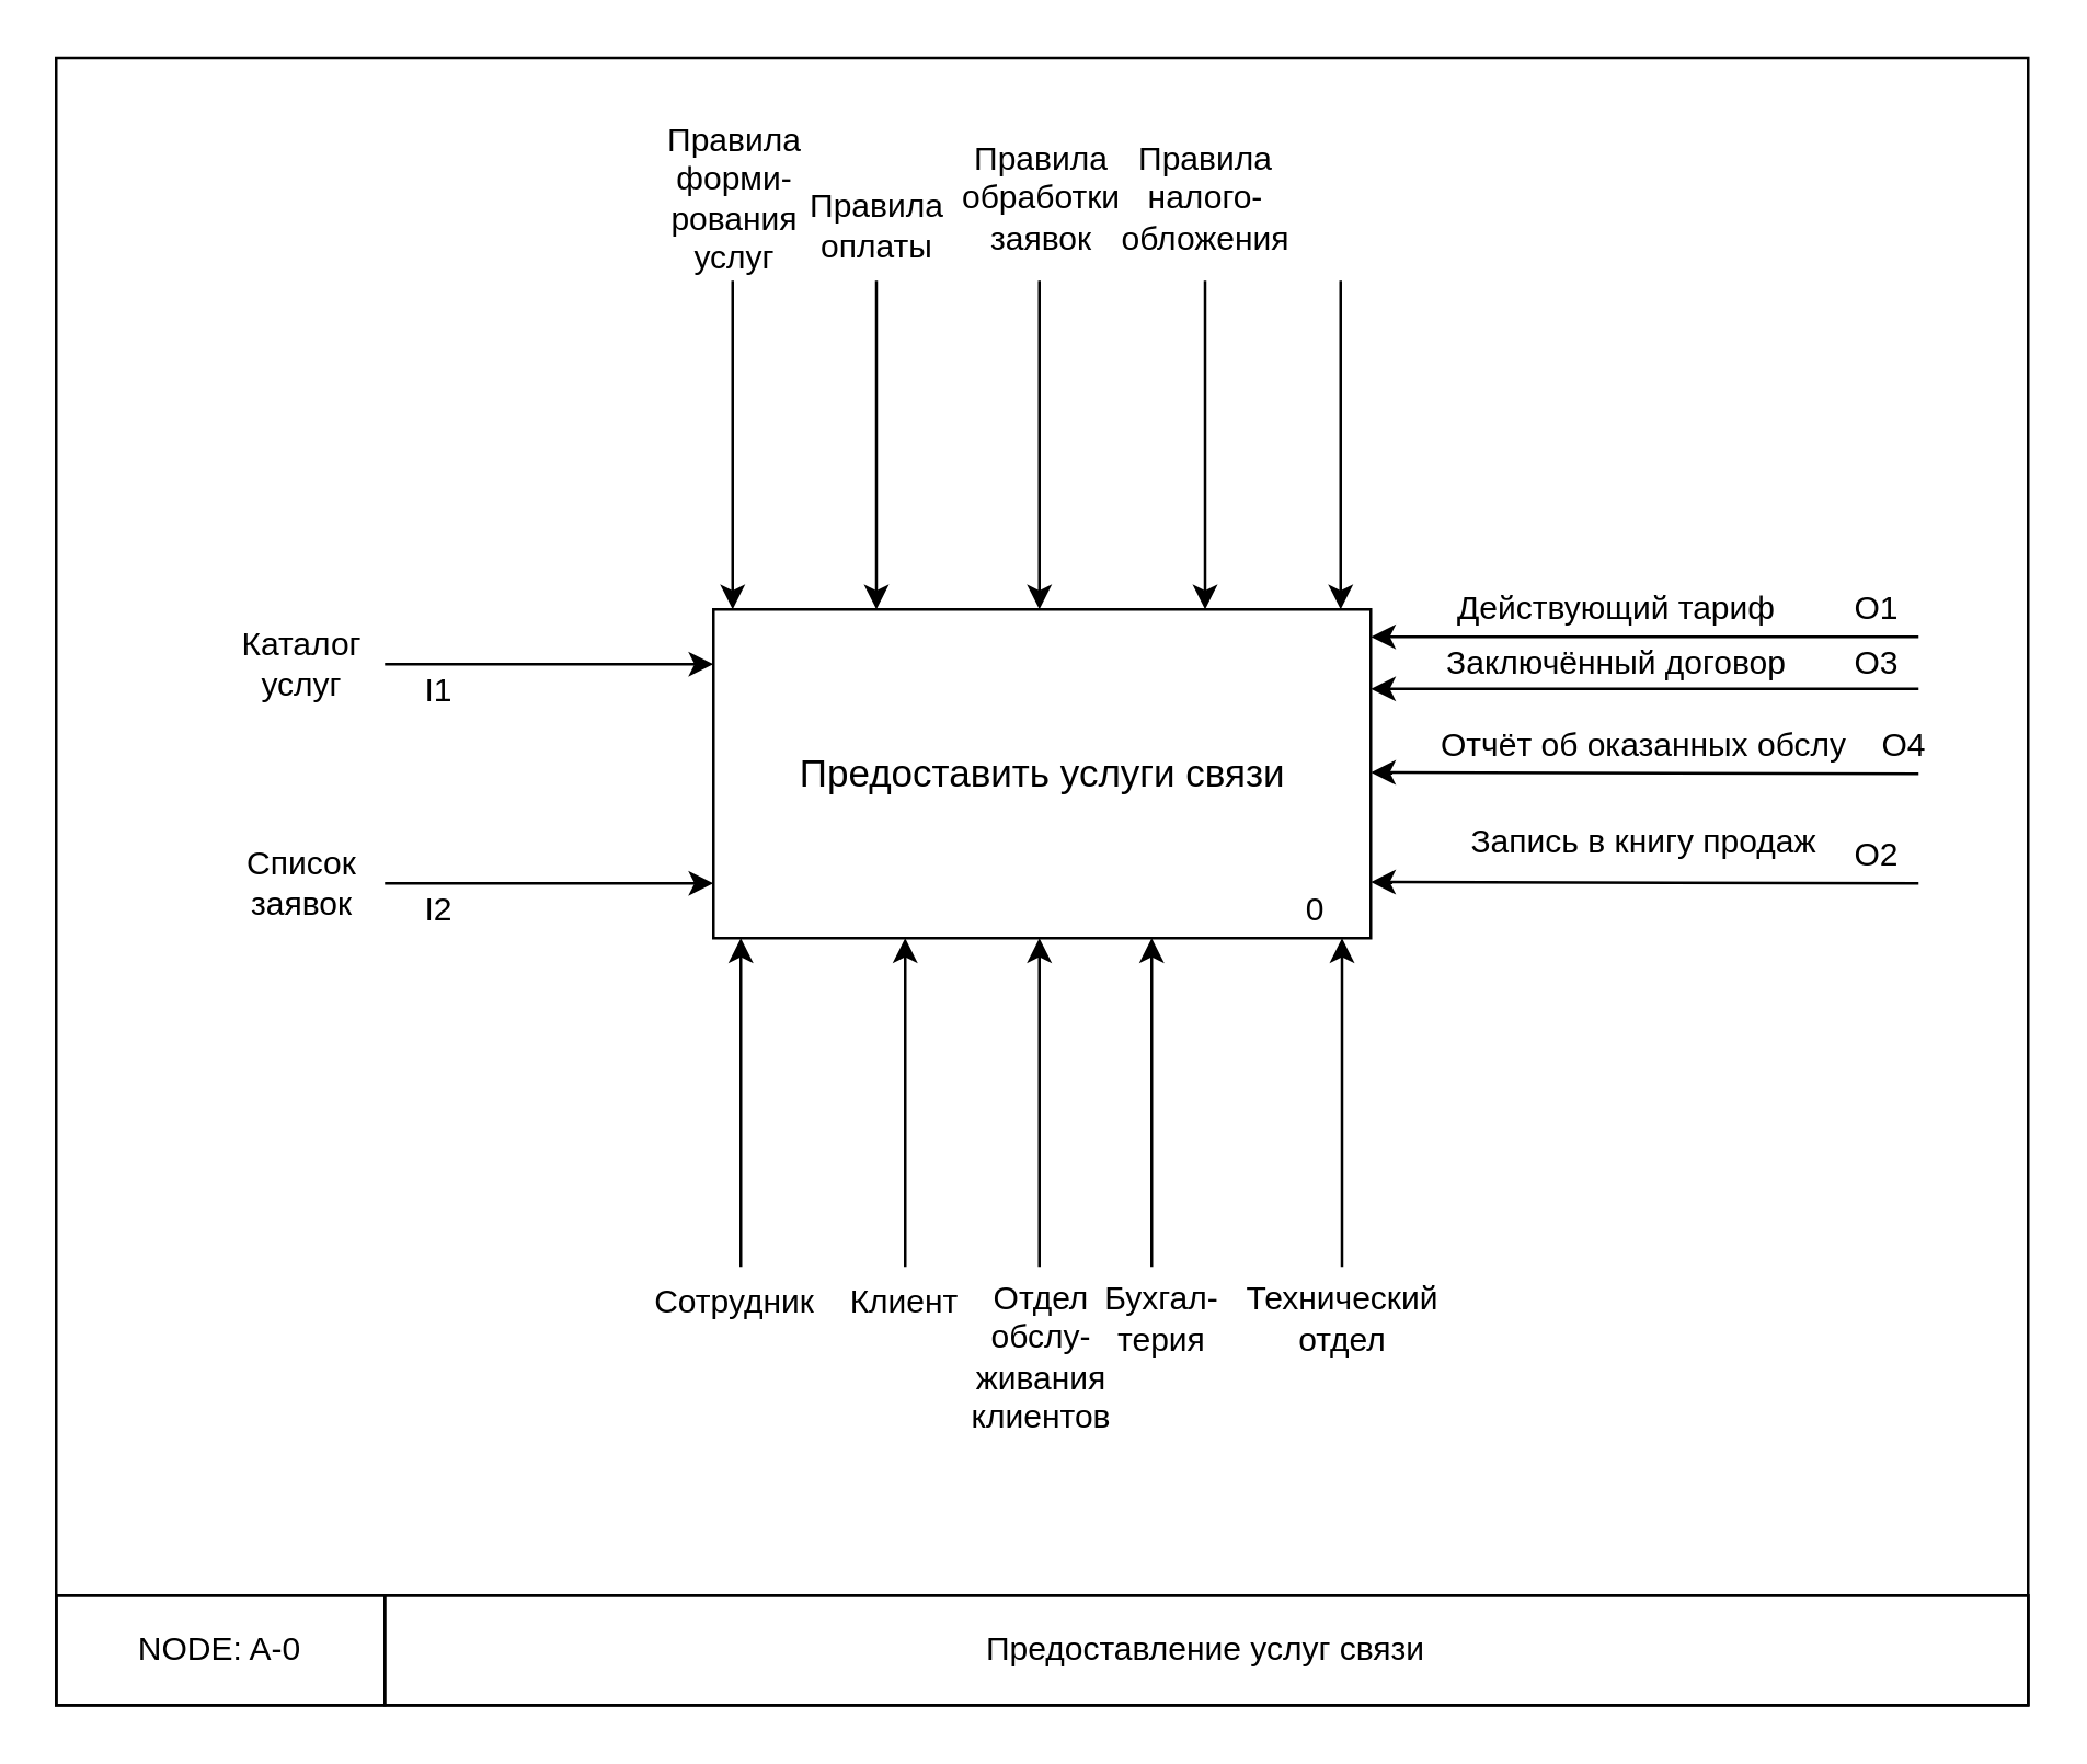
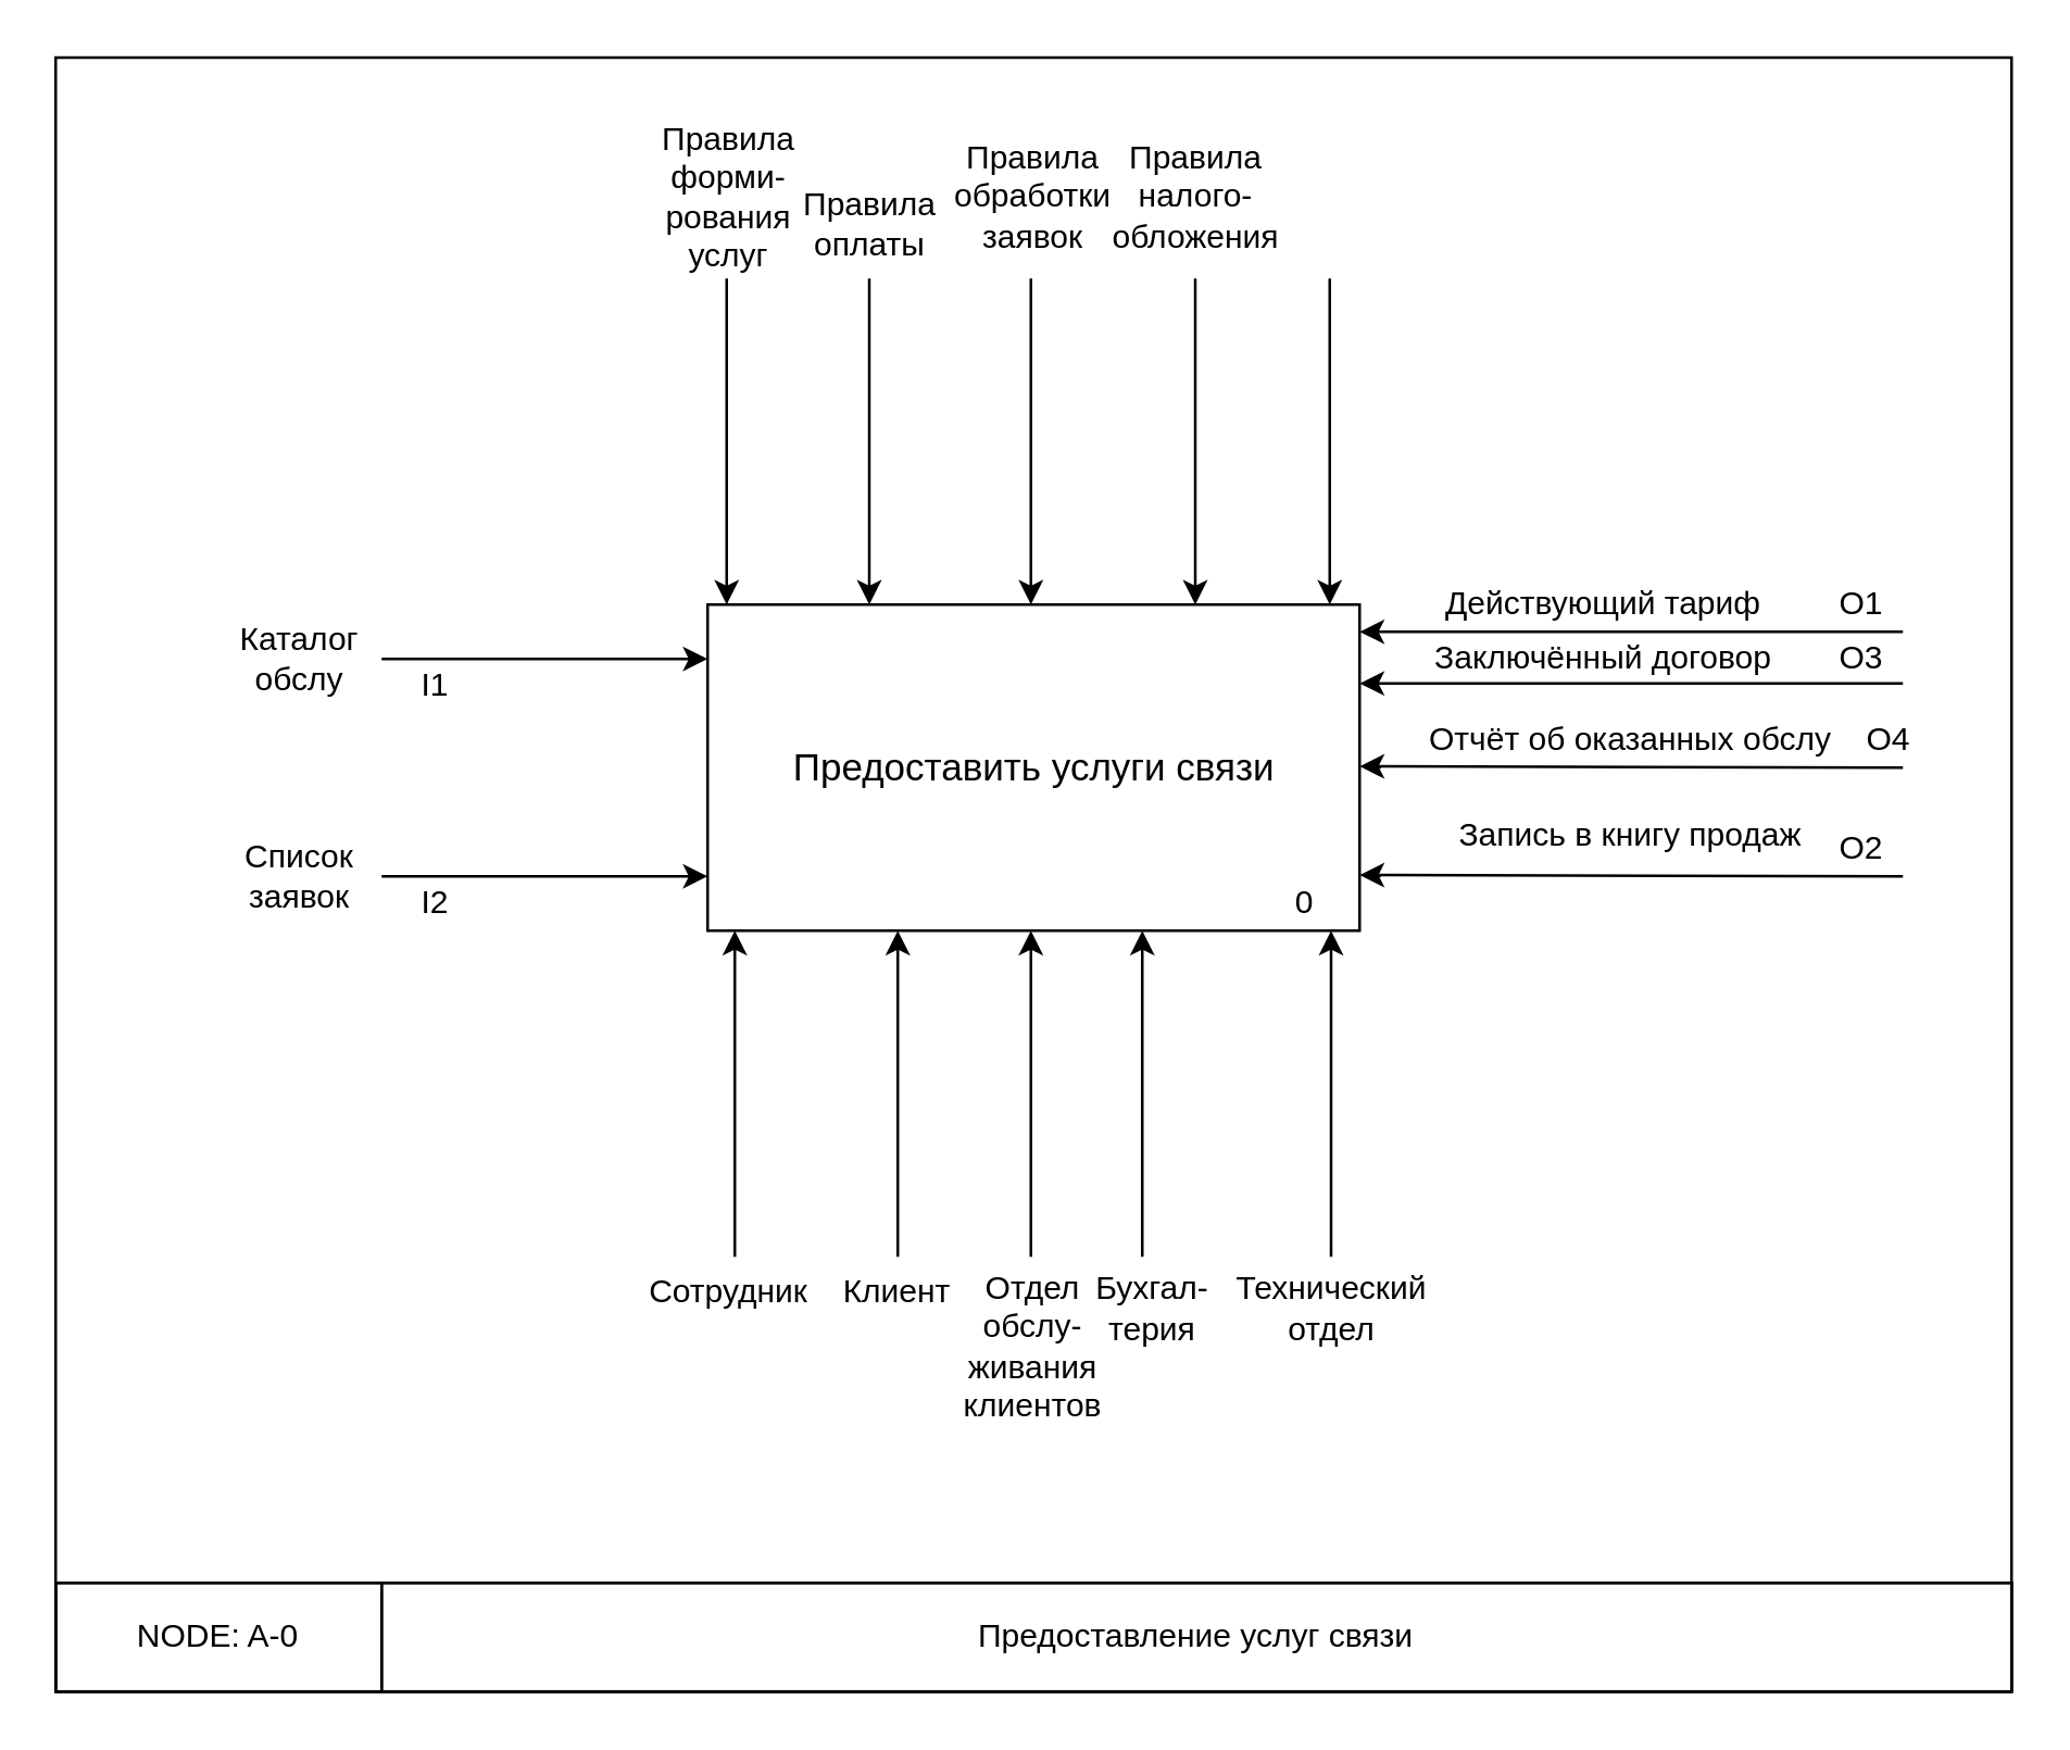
- <mxCell id="16" value="Каталог услуг" style="text;html=1;strokeColor=none;fillColor=none;align=center;verticalAlign=middle;whiteSpace=wrap;rounded=0;" parent="1" vertex="1"><mxGeometry x="90" y="232" width="40" height="20" as="geometry" /></mxCell>
+ <mxCell id="16" value="Каталог обслу" style="text;html=1;strokeColor=none;fillColor=none;align=center;verticalAlign=middle;whiteSpace=wrap;rounded=0;" parent="1" vertex="1"><mxGeometry x="90" y="232" width="40" height="20" as="geometry" /></mxCell>
